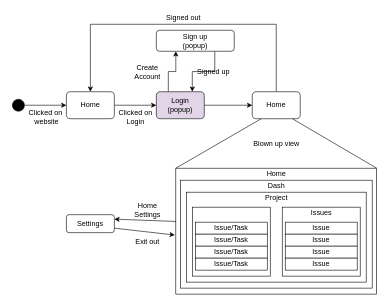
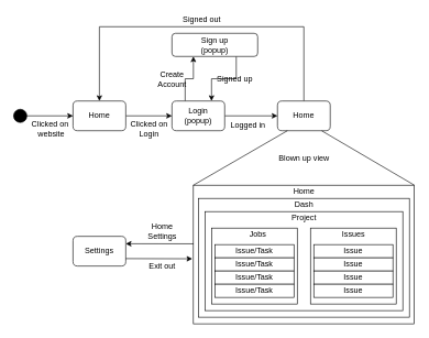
- <mxCell id="25" value="Create &lt;br&gt;Account" style="text;html=1;align=center;verticalAlign=middle;resizable=0;points=[];autosize=1;" vertex="1" parent="1"><mxGeometry x="215" y="105" width="60" height="30" as="geometry" /></mxCell>
+ <mxCell id="25" value="Create &lt;br&gt;Account" style="text;html=1;align=center;verticalAlign=middle;resizable=0;points=[];autosize=1;" vertex="1" parent="1"><mxGeometry x="230" y="105" width="60" height="30" as="geometry" /></mxCell>
- <mxCell id="8" value="Login&lt;br&gt;(popup)" style="rounded=1;whiteSpace=wrap;html=1;fillColor=#e1d5e7;" vertex="1" parent="1"><mxGeometry x="260" y="152.5" width="80" height="45" as="geometry" /></mxCell>
+ <mxCell id="8" value="Login&lt;br&gt;(popup)" style="rounded=1;whiteSpace=wrap;html=1;" vertex="1" parent="1"><mxGeometry x="260" y="152.5" width="80" height="45" as="geometry" /></mxCell>
+ <mxCell id="23" value="Logged in" style="text;html=1;align=center;verticalAlign=middle;resizable=0;points=[];autosize=1;" vertex="1" parent="1"><mxGeometry x="340" y="180" width="70" height="20" as="geometry" /></mxCell>
+ <mxCell id="39" value="Jobs" style="text;html=1;align=center;verticalAlign=middle;resizable=0;points=[];autosize=1;" vertex="1" parent="1"><mxGeometry x="370" y="345" width="40" height="20" as="geometry" /></mxCell>
- <mxCell id="19" value="Settings" style="rounded=1;whiteSpace=wrap;html=1;" vertex="1" parent="1"><mxGeometry x="110" y="357.5" width="80" height="30" as="geometry" /></mxCell>
+ <mxCell id="19" value="Settings" style="rounded=1;whiteSpace=wrap;html=1;" vertex="1" parent="1"><mxGeometry x="110" y="357.5" width="80" height="45" as="geometry" /></mxCell>
